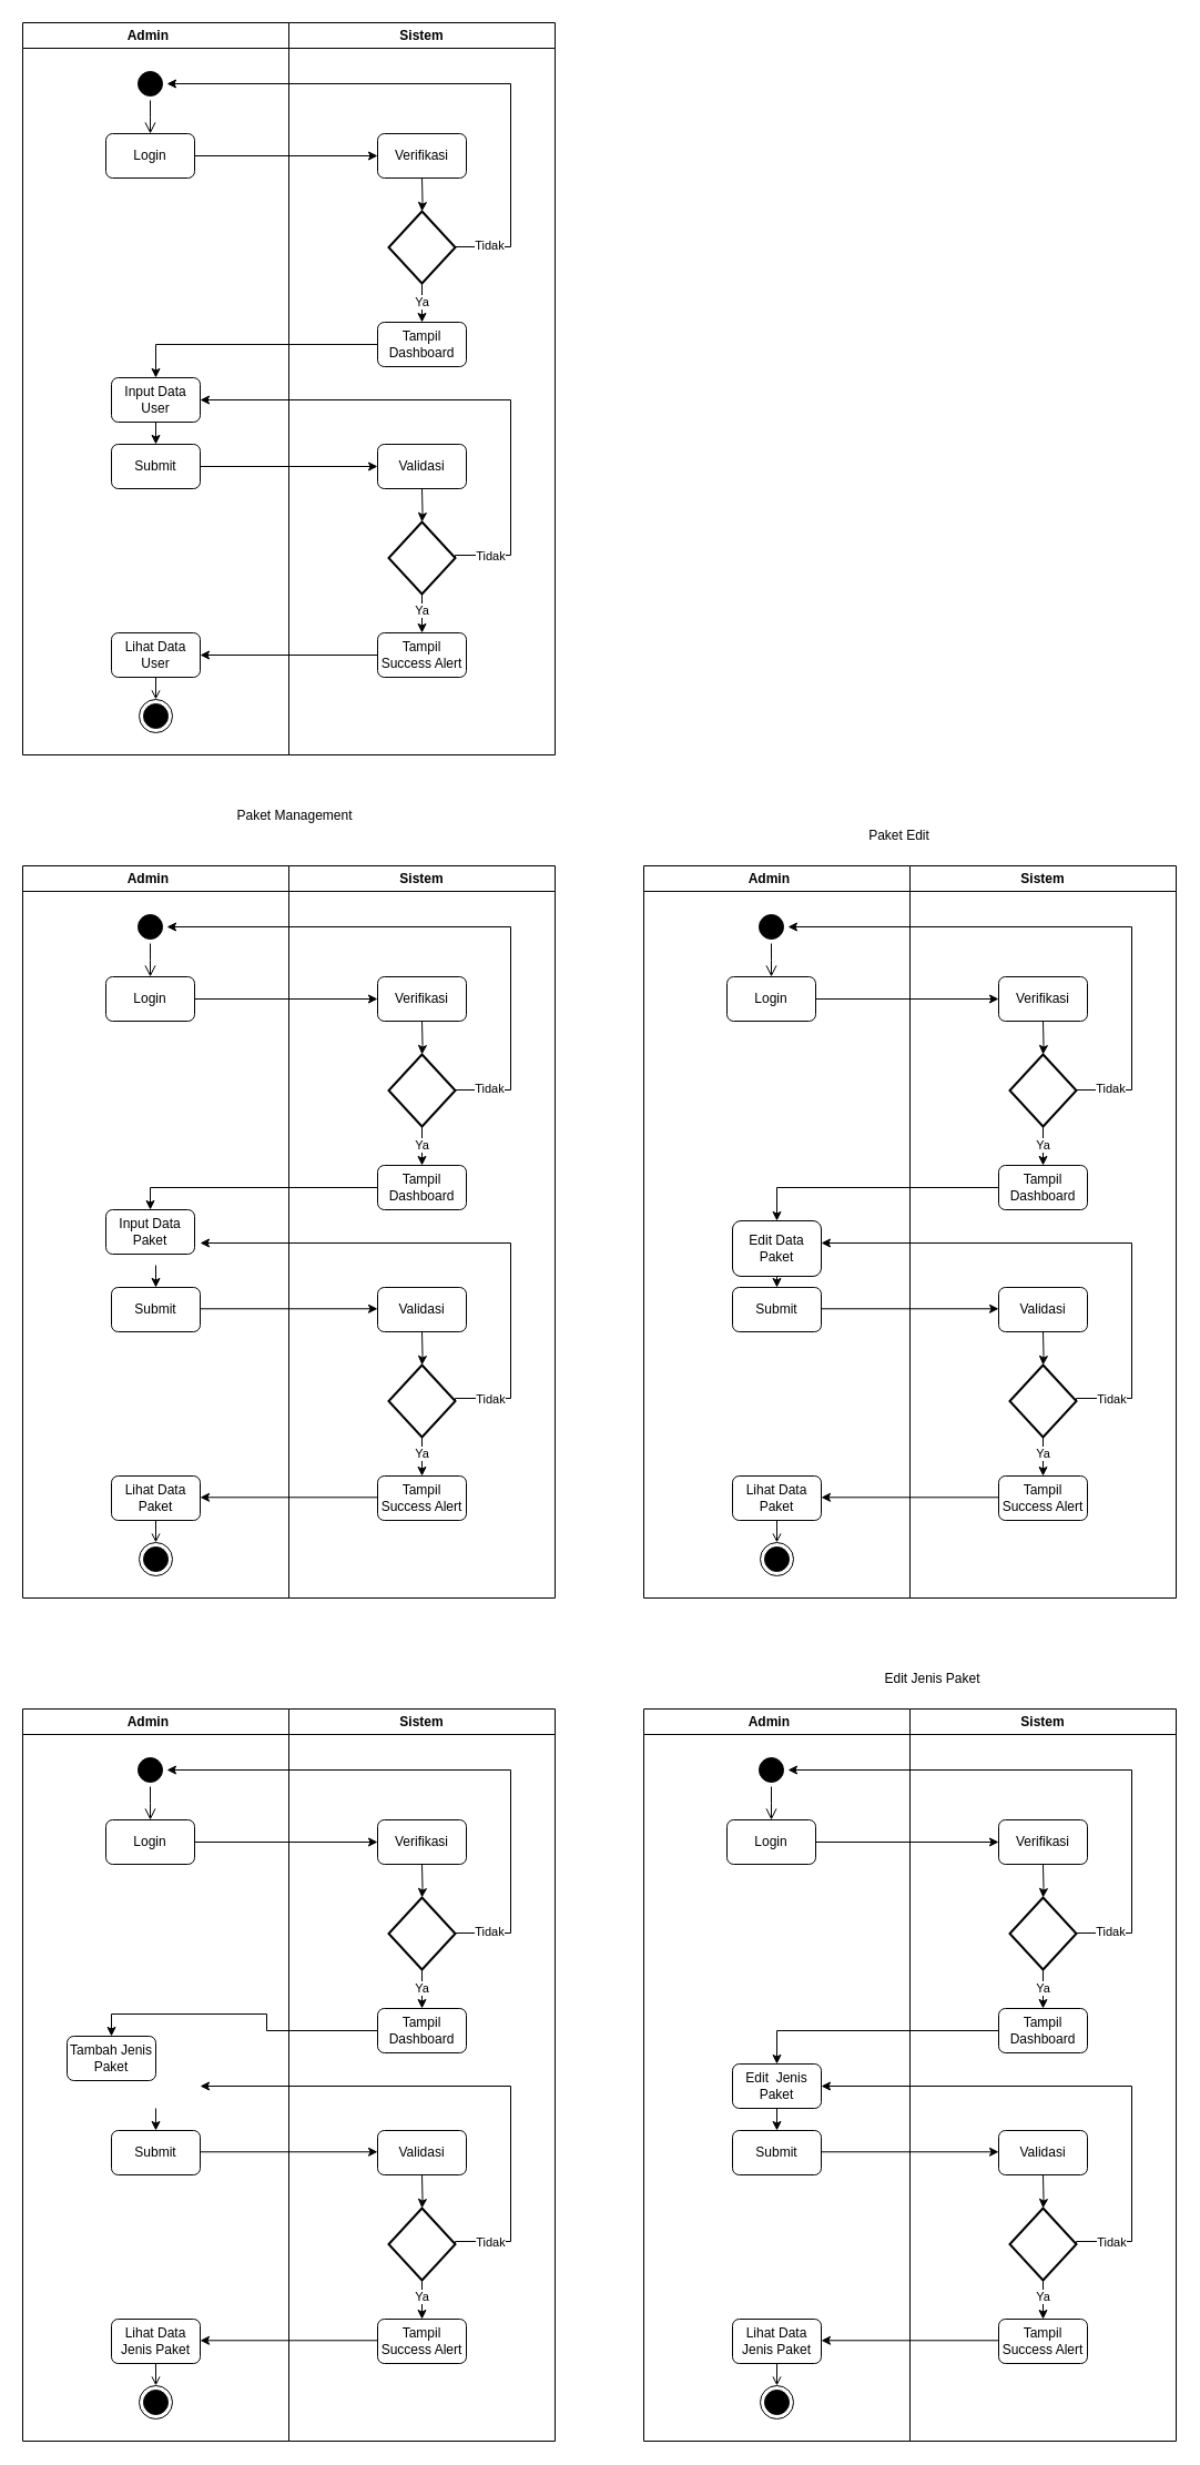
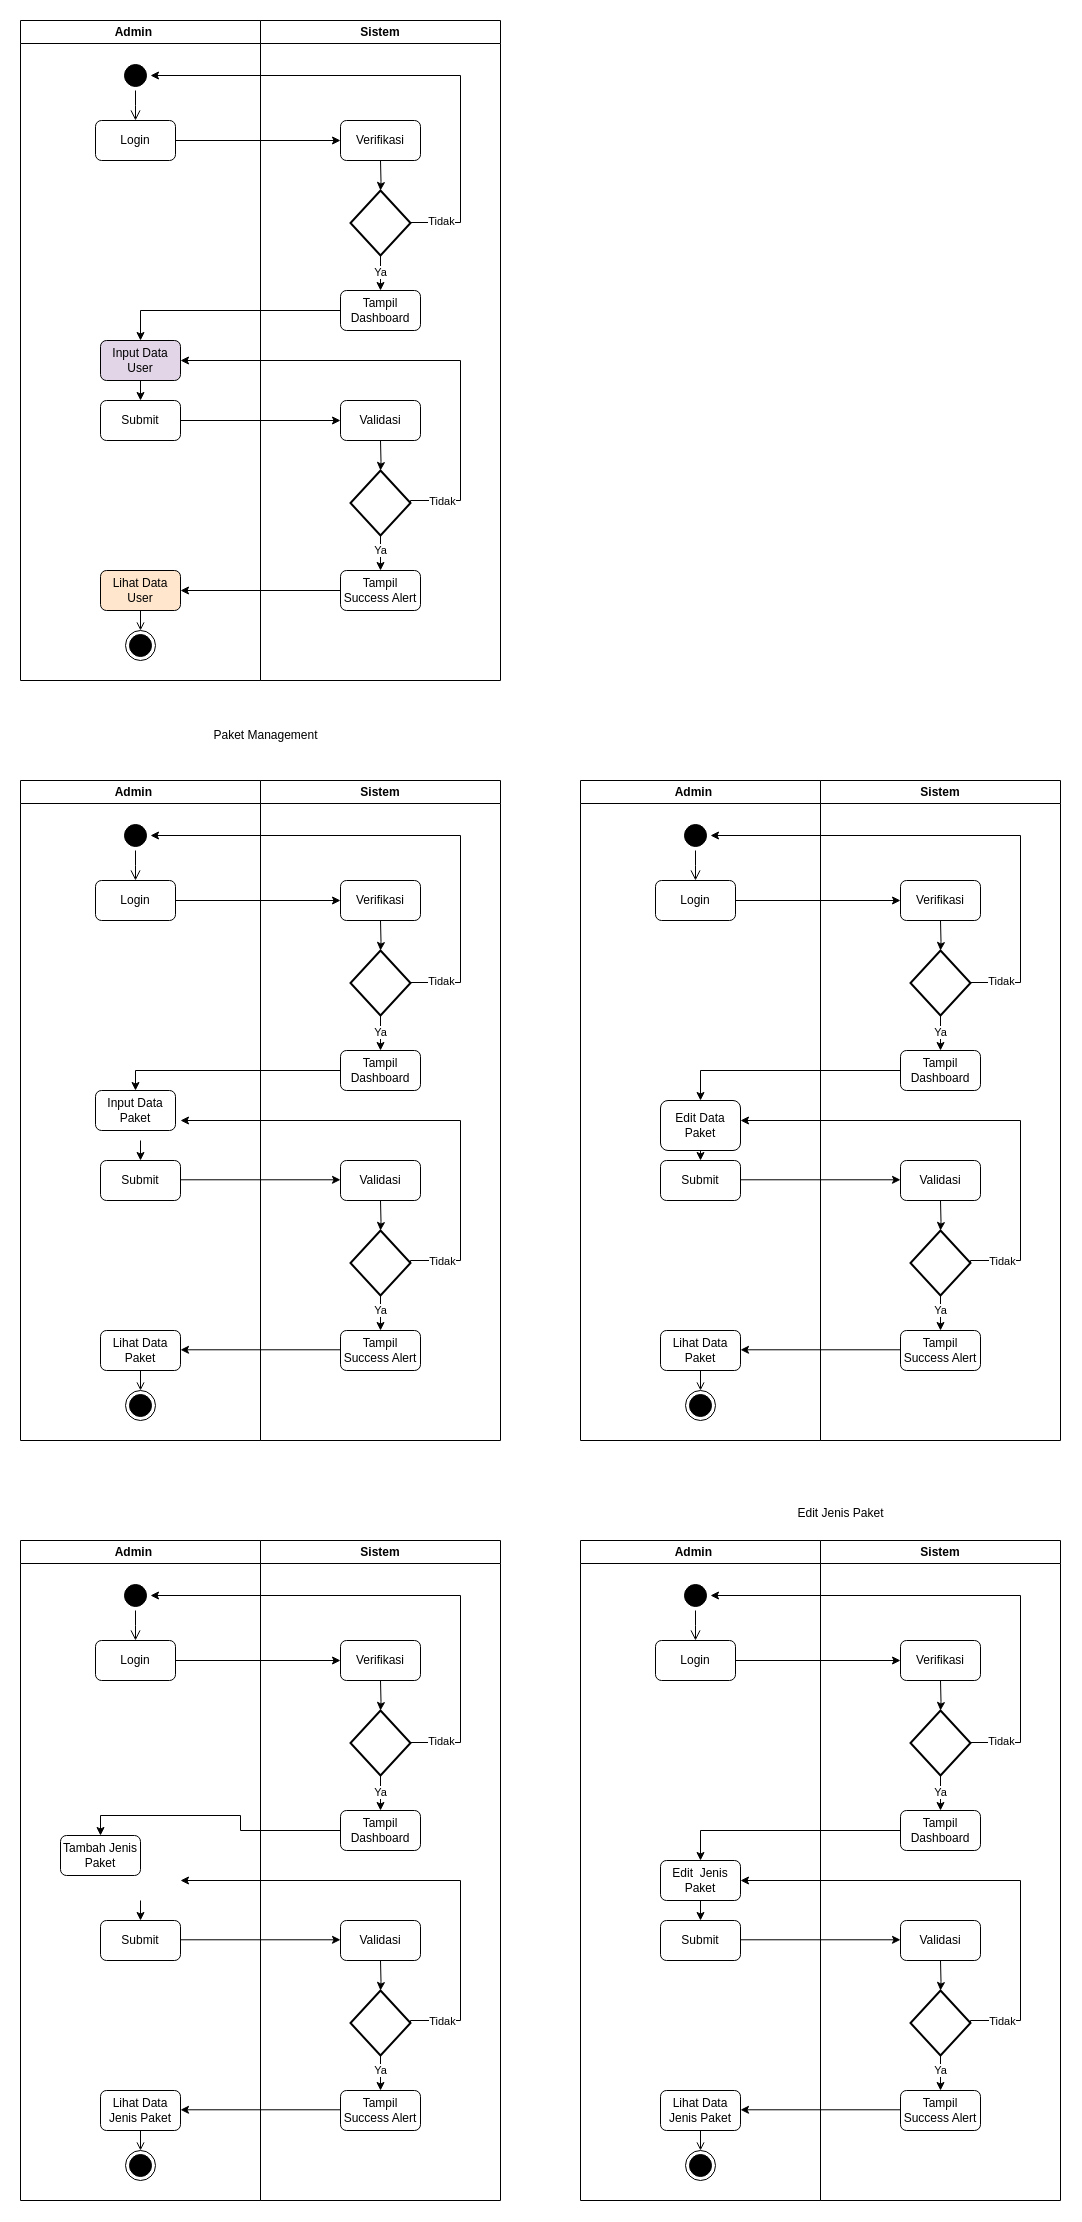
- <mxCell id="9" value="Input Data User" style="rounded=1;whiteSpace=wrap;html=1;" vertex="1" parent="2"><mxGeometry x="80" y="320" width="80" height="40" as="geometry" /></mxCell>
+ <mxCell id="9" value="Input Data User" style="rounded=1;whiteSpace=wrap;html=1;fillColor=#e1d5e7;" vertex="1" parent="2"><mxGeometry x="80" y="320" width="80" height="40" as="geometry" /></mxCell>
- <mxCell id="11" value="Lihat Data User" style="rounded=1;whiteSpace=wrap;html=1;" vertex="1" parent="2"><mxGeometry x="80" y="550" width="80" height="40" as="geometry" /></mxCell>
+ <mxCell id="11" value="Lihat Data User" style="rounded=1;whiteSpace=wrap;html=1;fillColor=#ffe6cc;" vertex="1" parent="2"><mxGeometry x="80" y="550" width="80" height="40" as="geometry" /></mxCell>
- <mxCell id="90" value="Paket Edit" style="text;html=1;align=center;verticalAlign=middle;resizable=0;points=[];autosize=1;strokeColor=none;fillColor=none;" vertex="1" parent="1"><mxGeometry x="770" y="738" width="80" height="30" as="geometry" /></mxCell>
